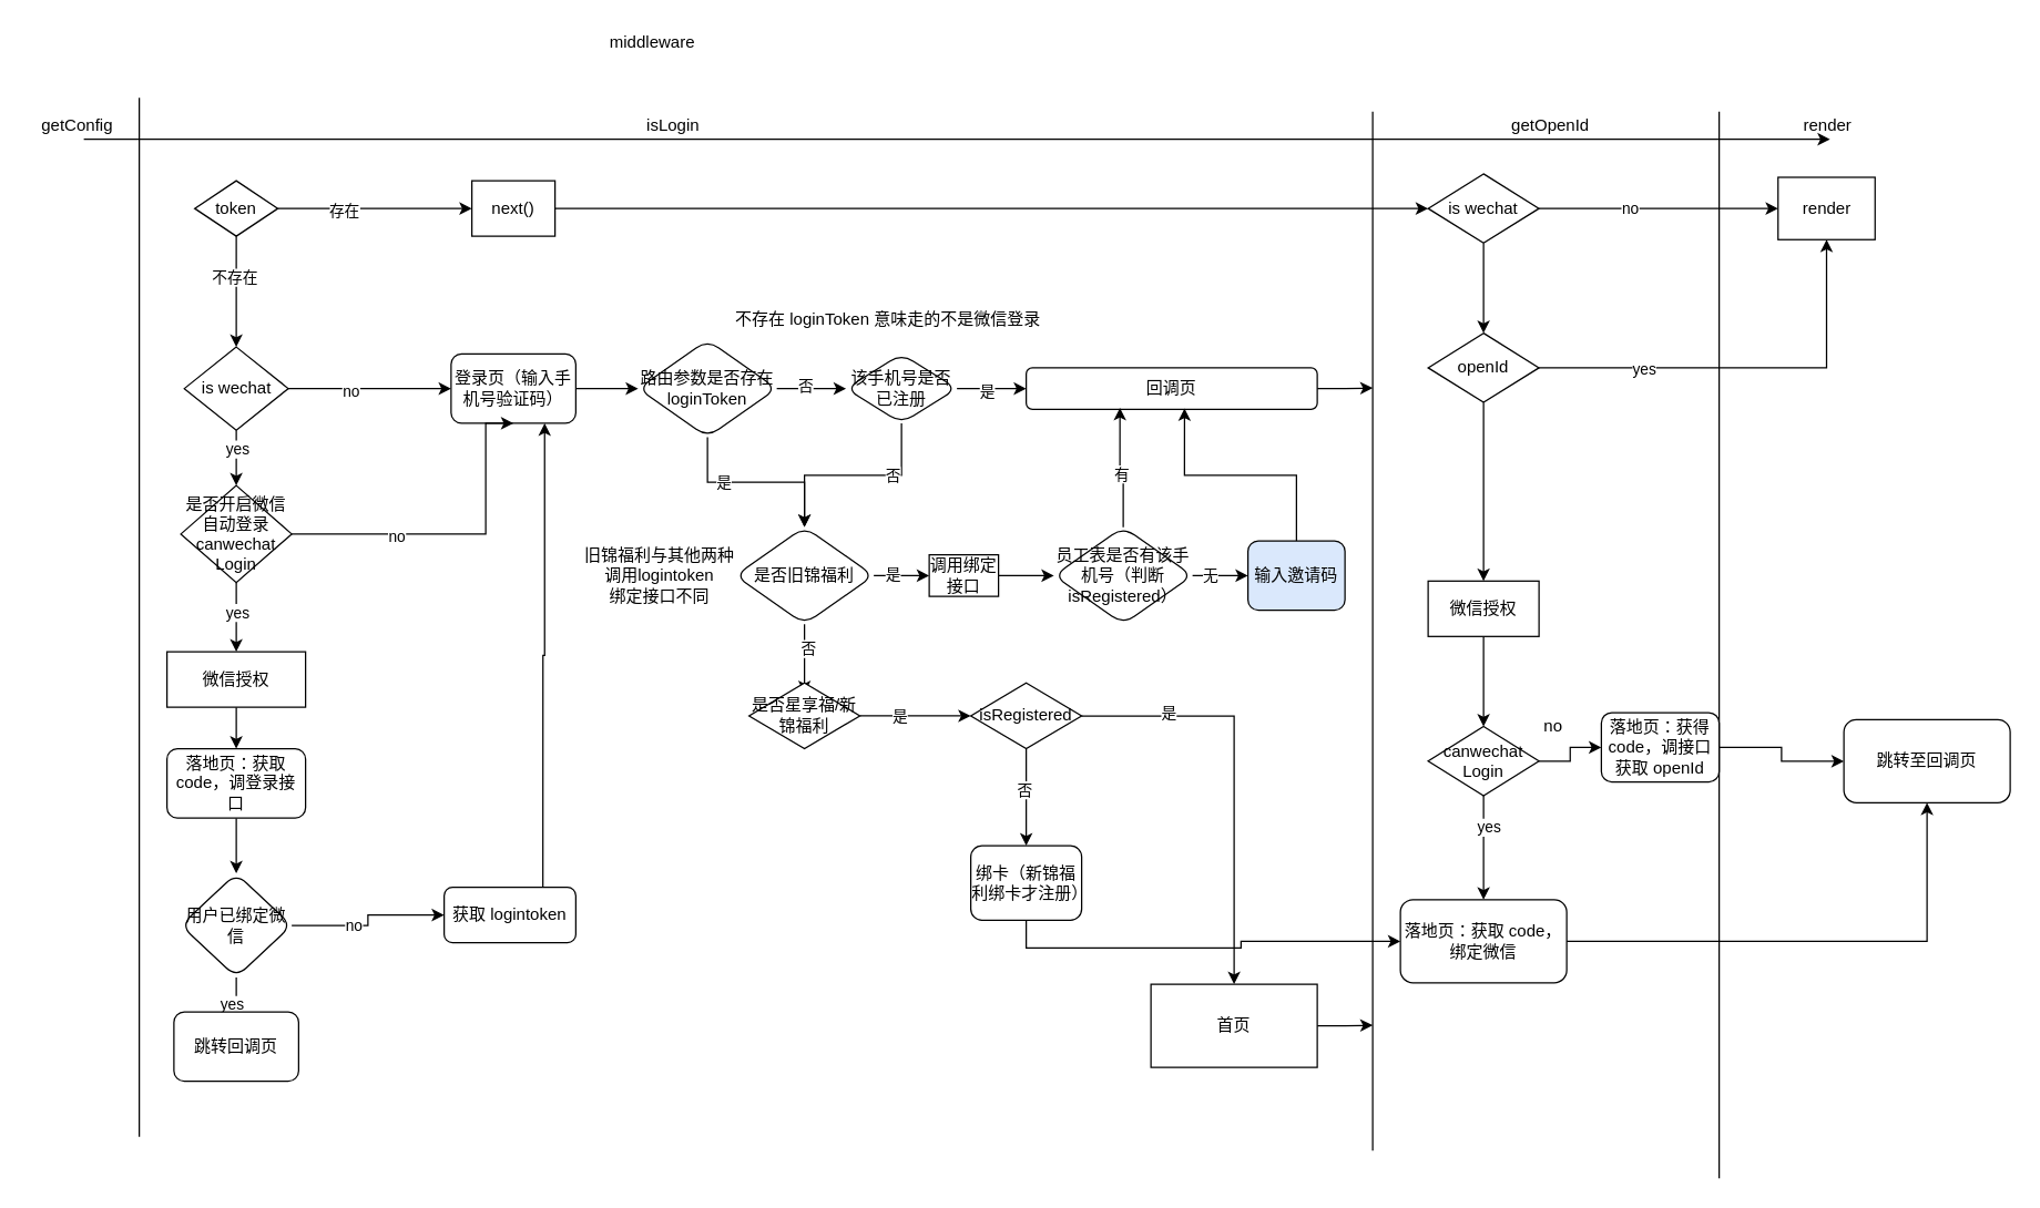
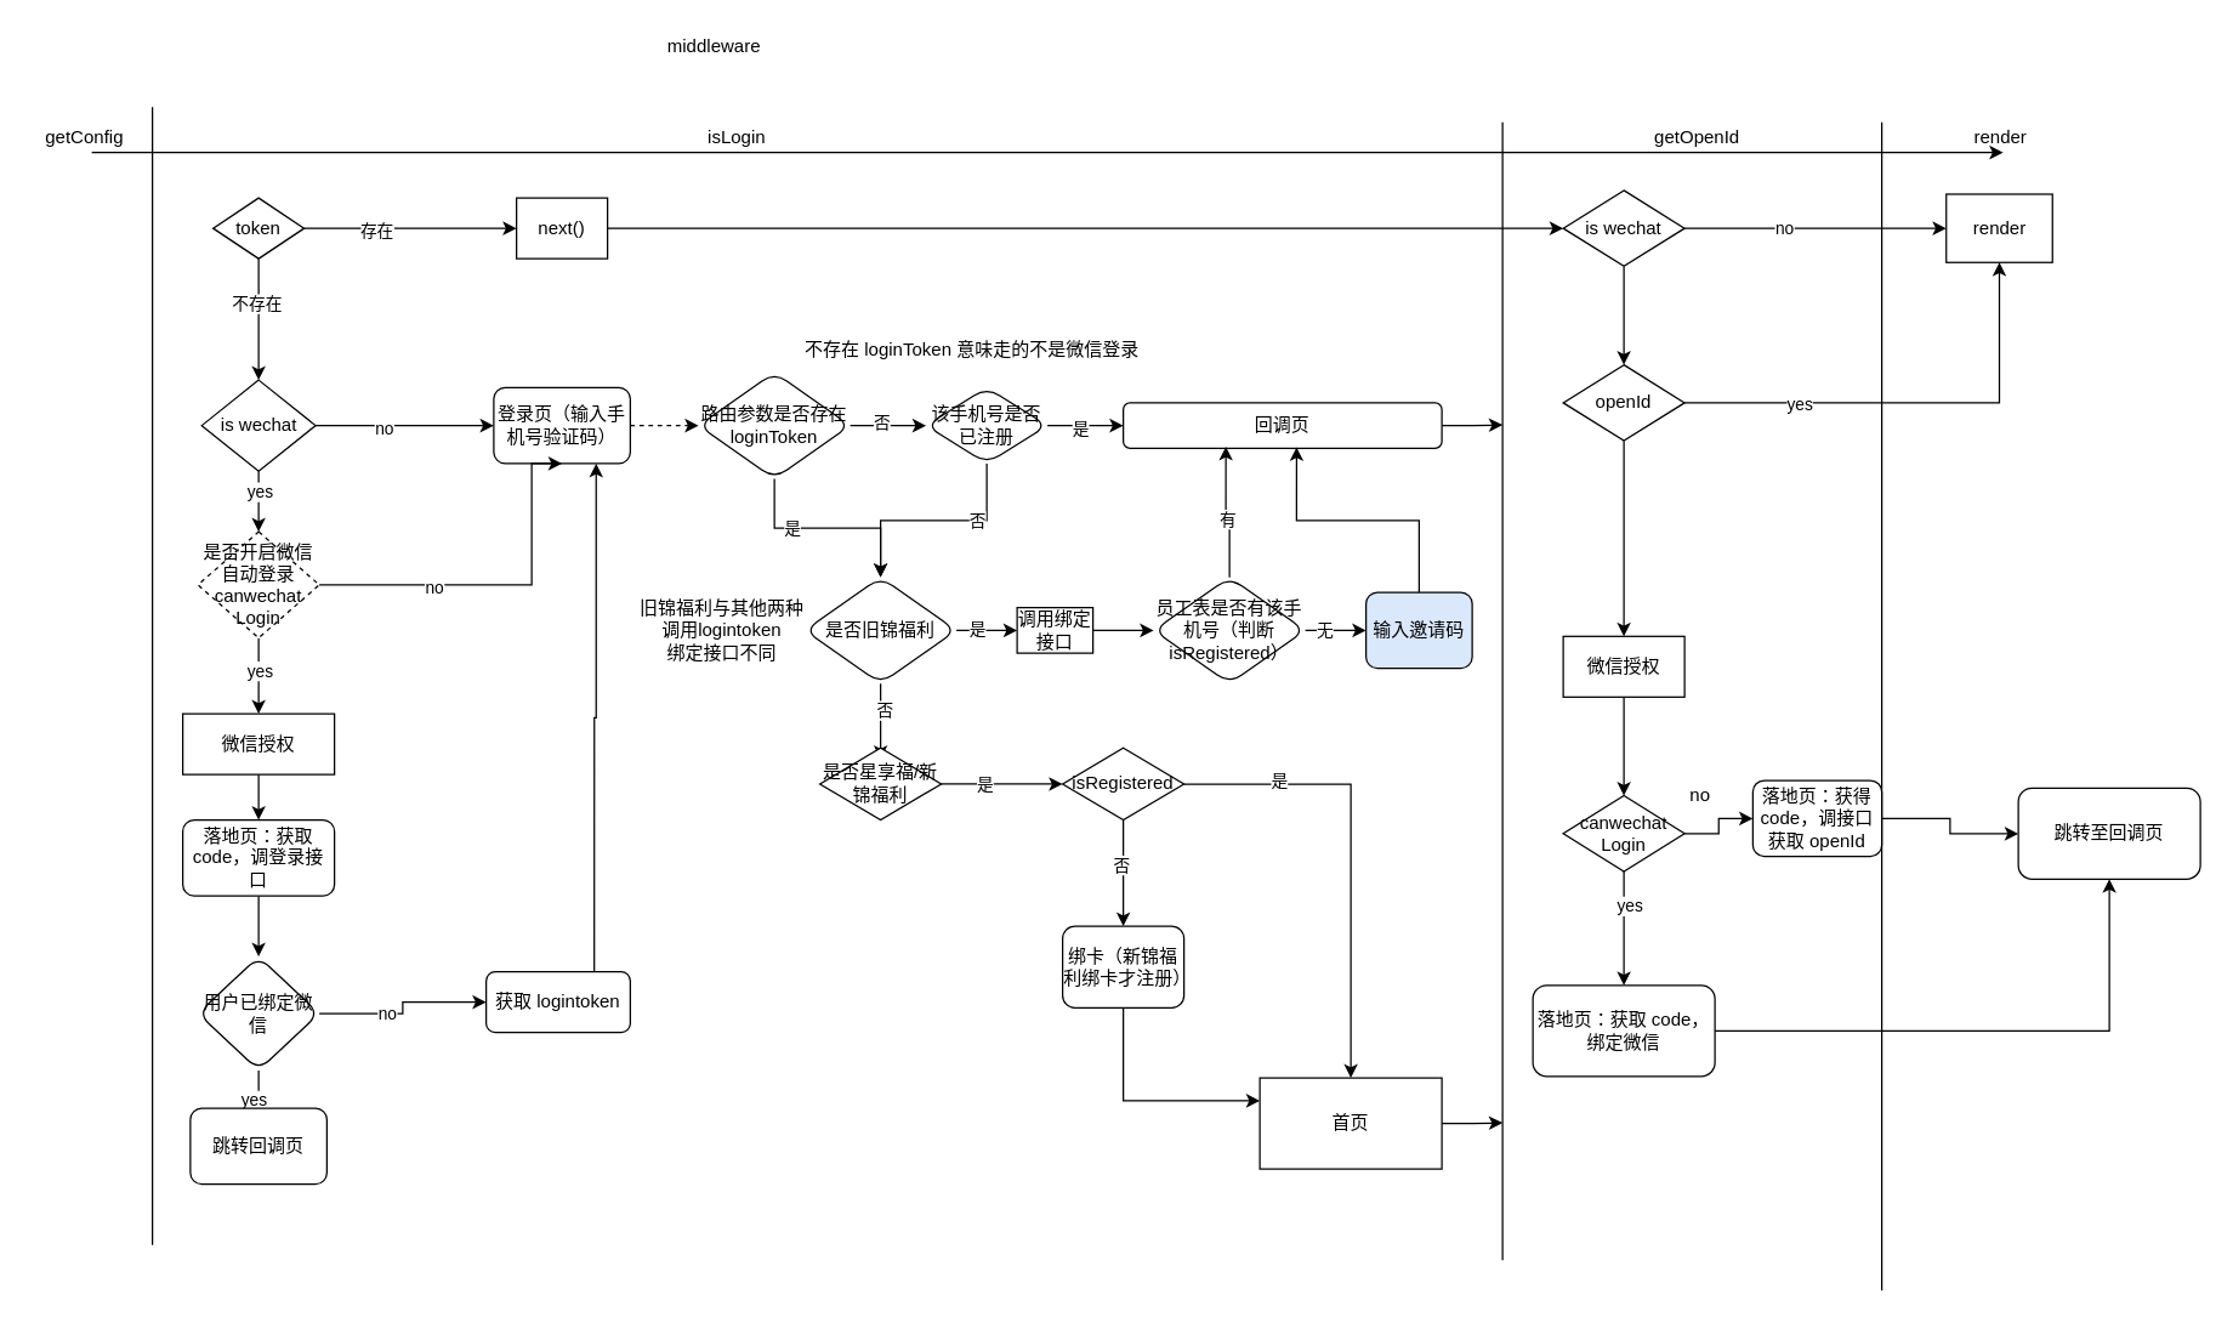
- <mxCell id="32" value="" style="edgeStyle=orthogonalEdgeStyle;rounded=0;orthogonalLoop=1;jettySize=auto;html=1;" parent="1" source="33" target="53" edge="1"><mxGeometry relative="1" as="geometry" /></mxCell>
+ <mxCell id="32" value="" style="edgeStyle=orthogonalEdgeStyle;rounded=0;orthogonalLoop=1;jettySize=auto;html=1;dashed=1;" parent="1" source="33" target="53" edge="1"><mxGeometry relative="1" as="geometry" /></mxCell>
- <mxCell id="38" value="是否开启微信自动登录canwechat&lt;br&gt;Login" style="rhombus;whiteSpace=wrap;html=1;" parent="1" vertex="1"><mxGeometry x="130" y="350" width="80" height="70" as="geometry" /></mxCell>
+ <mxCell id="38" value="是否开启微信自动登录canwechat&lt;br&gt;Login" style="rhombus;whiteSpace=wrap;html=1;dashed=1;" parent="1" vertex="1"><mxGeometry x="130" y="350" width="80" height="70" as="geometry" /></mxCell>
- <mxCell id="86" style="edgeStyle=orthogonalEdgeStyle;rounded=0;orthogonalLoop=1;jettySize=auto;html=1;exitX=0.5;exitY=1;exitDx=0;exitDy=0;" parent="1" source="87" target="98" edge="1"><mxGeometry relative="1" as="geometry" /></mxCell>
+ <mxCell id="86" style="edgeStyle=orthogonalEdgeStyle;rounded=0;orthogonalLoop=1;jettySize=auto;html=1;exitX=0.5;exitY=1;exitDx=0;exitDy=0;entryX=0;entryY=0.25;entryDx=0;entryDy=0;" parent="1" source="87" target="89" edge="1"><mxGeometry relative="1" as="geometry" /></mxCell>
